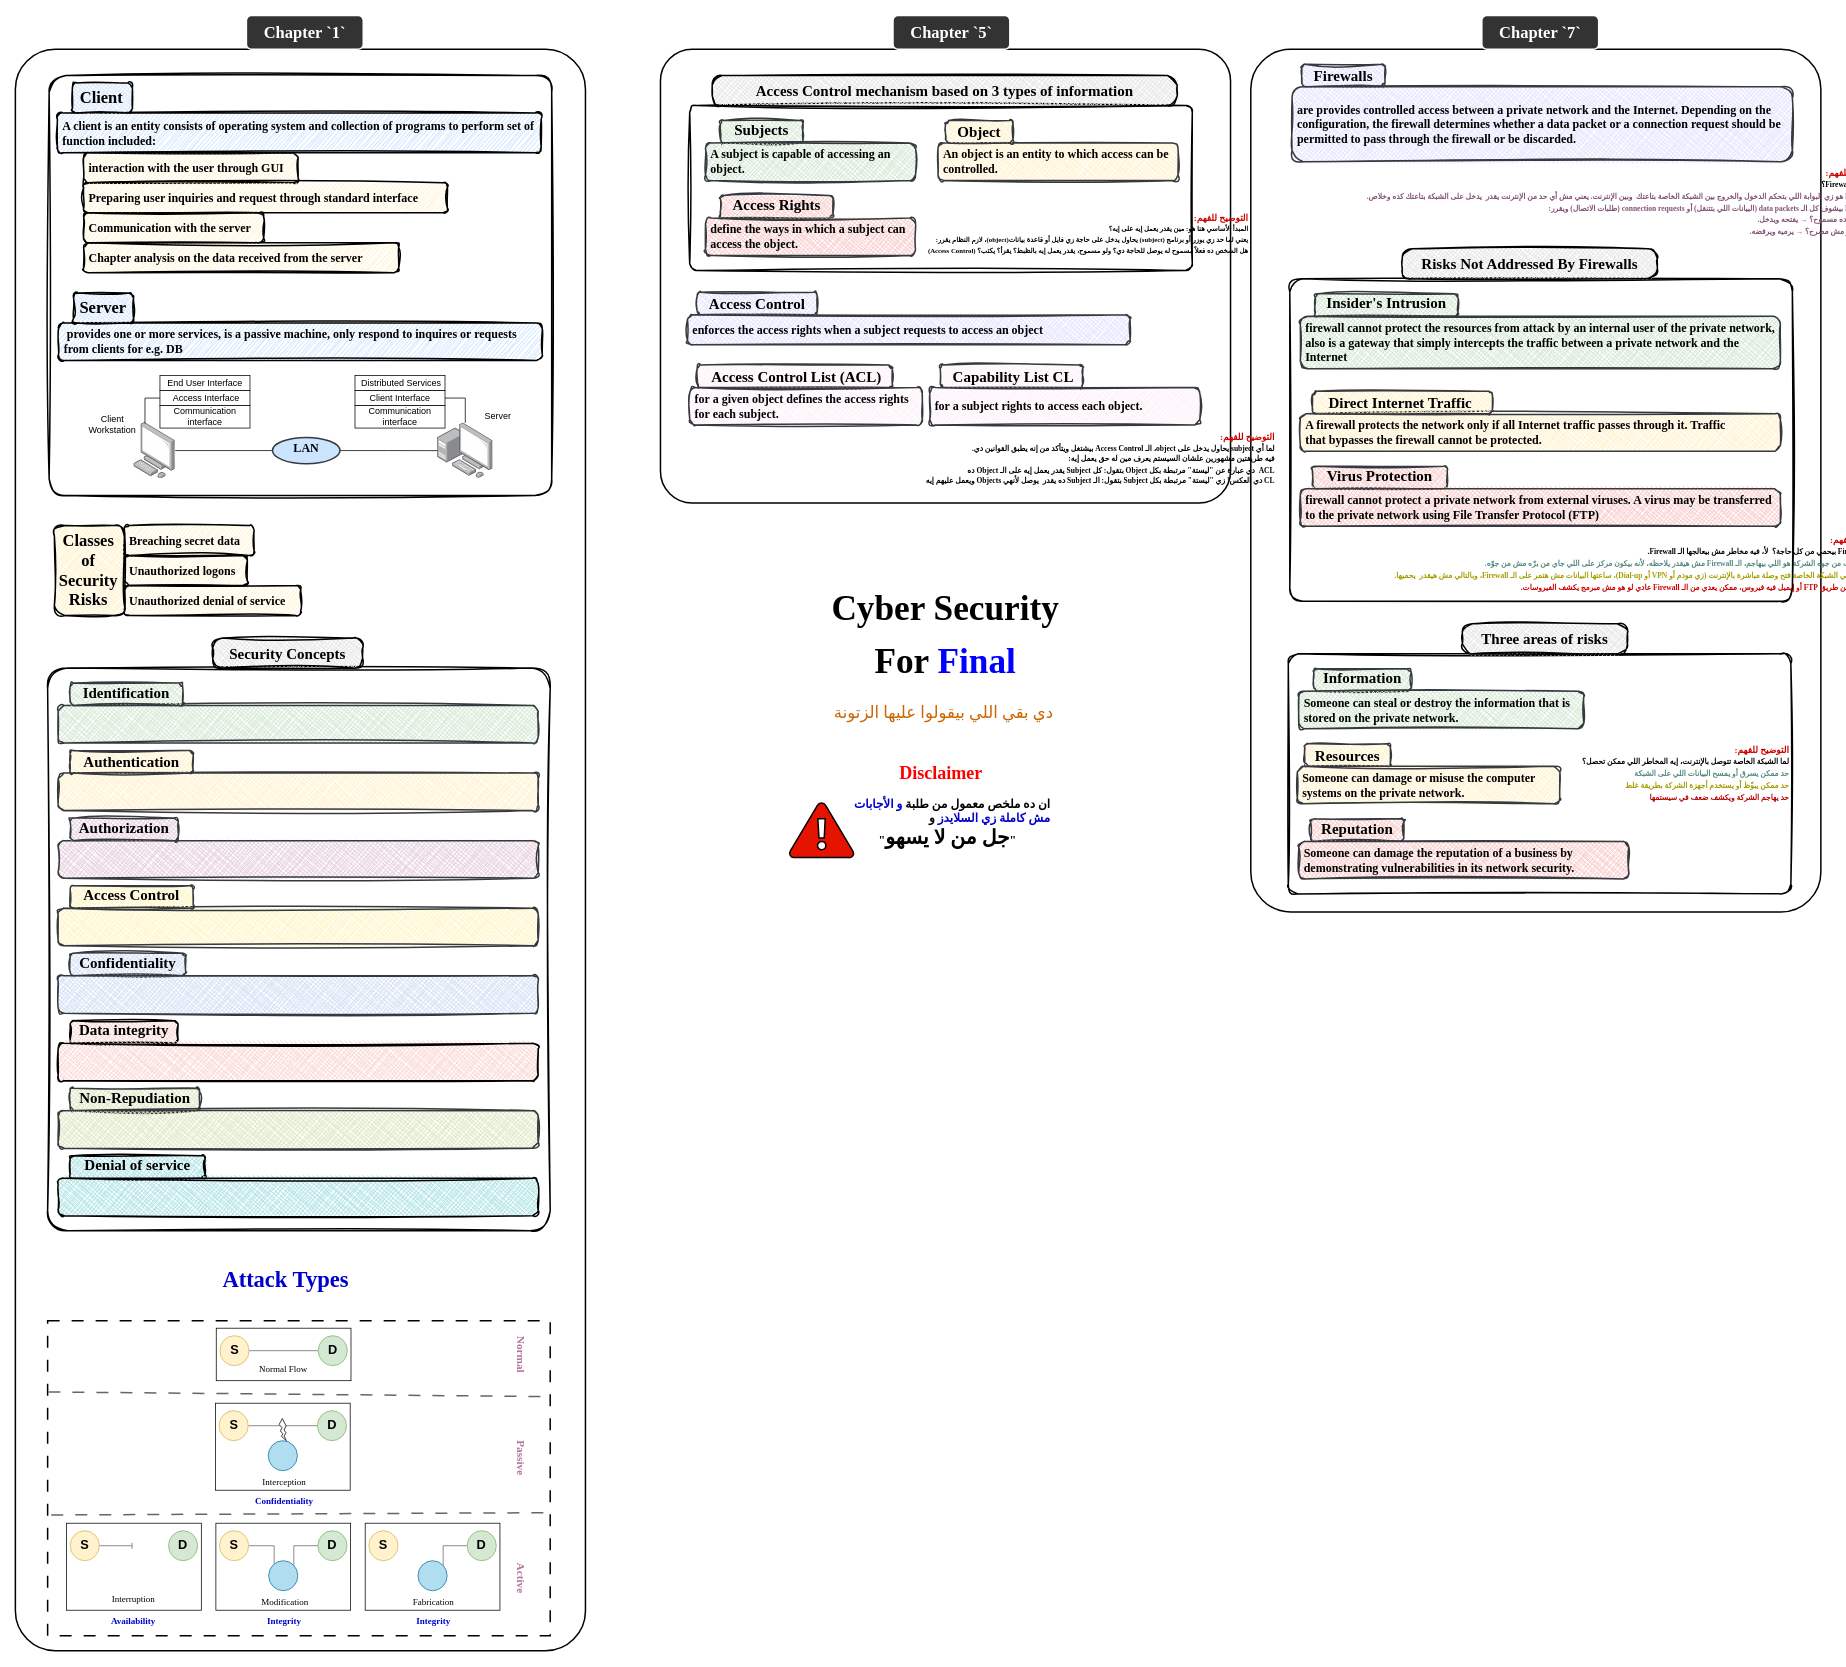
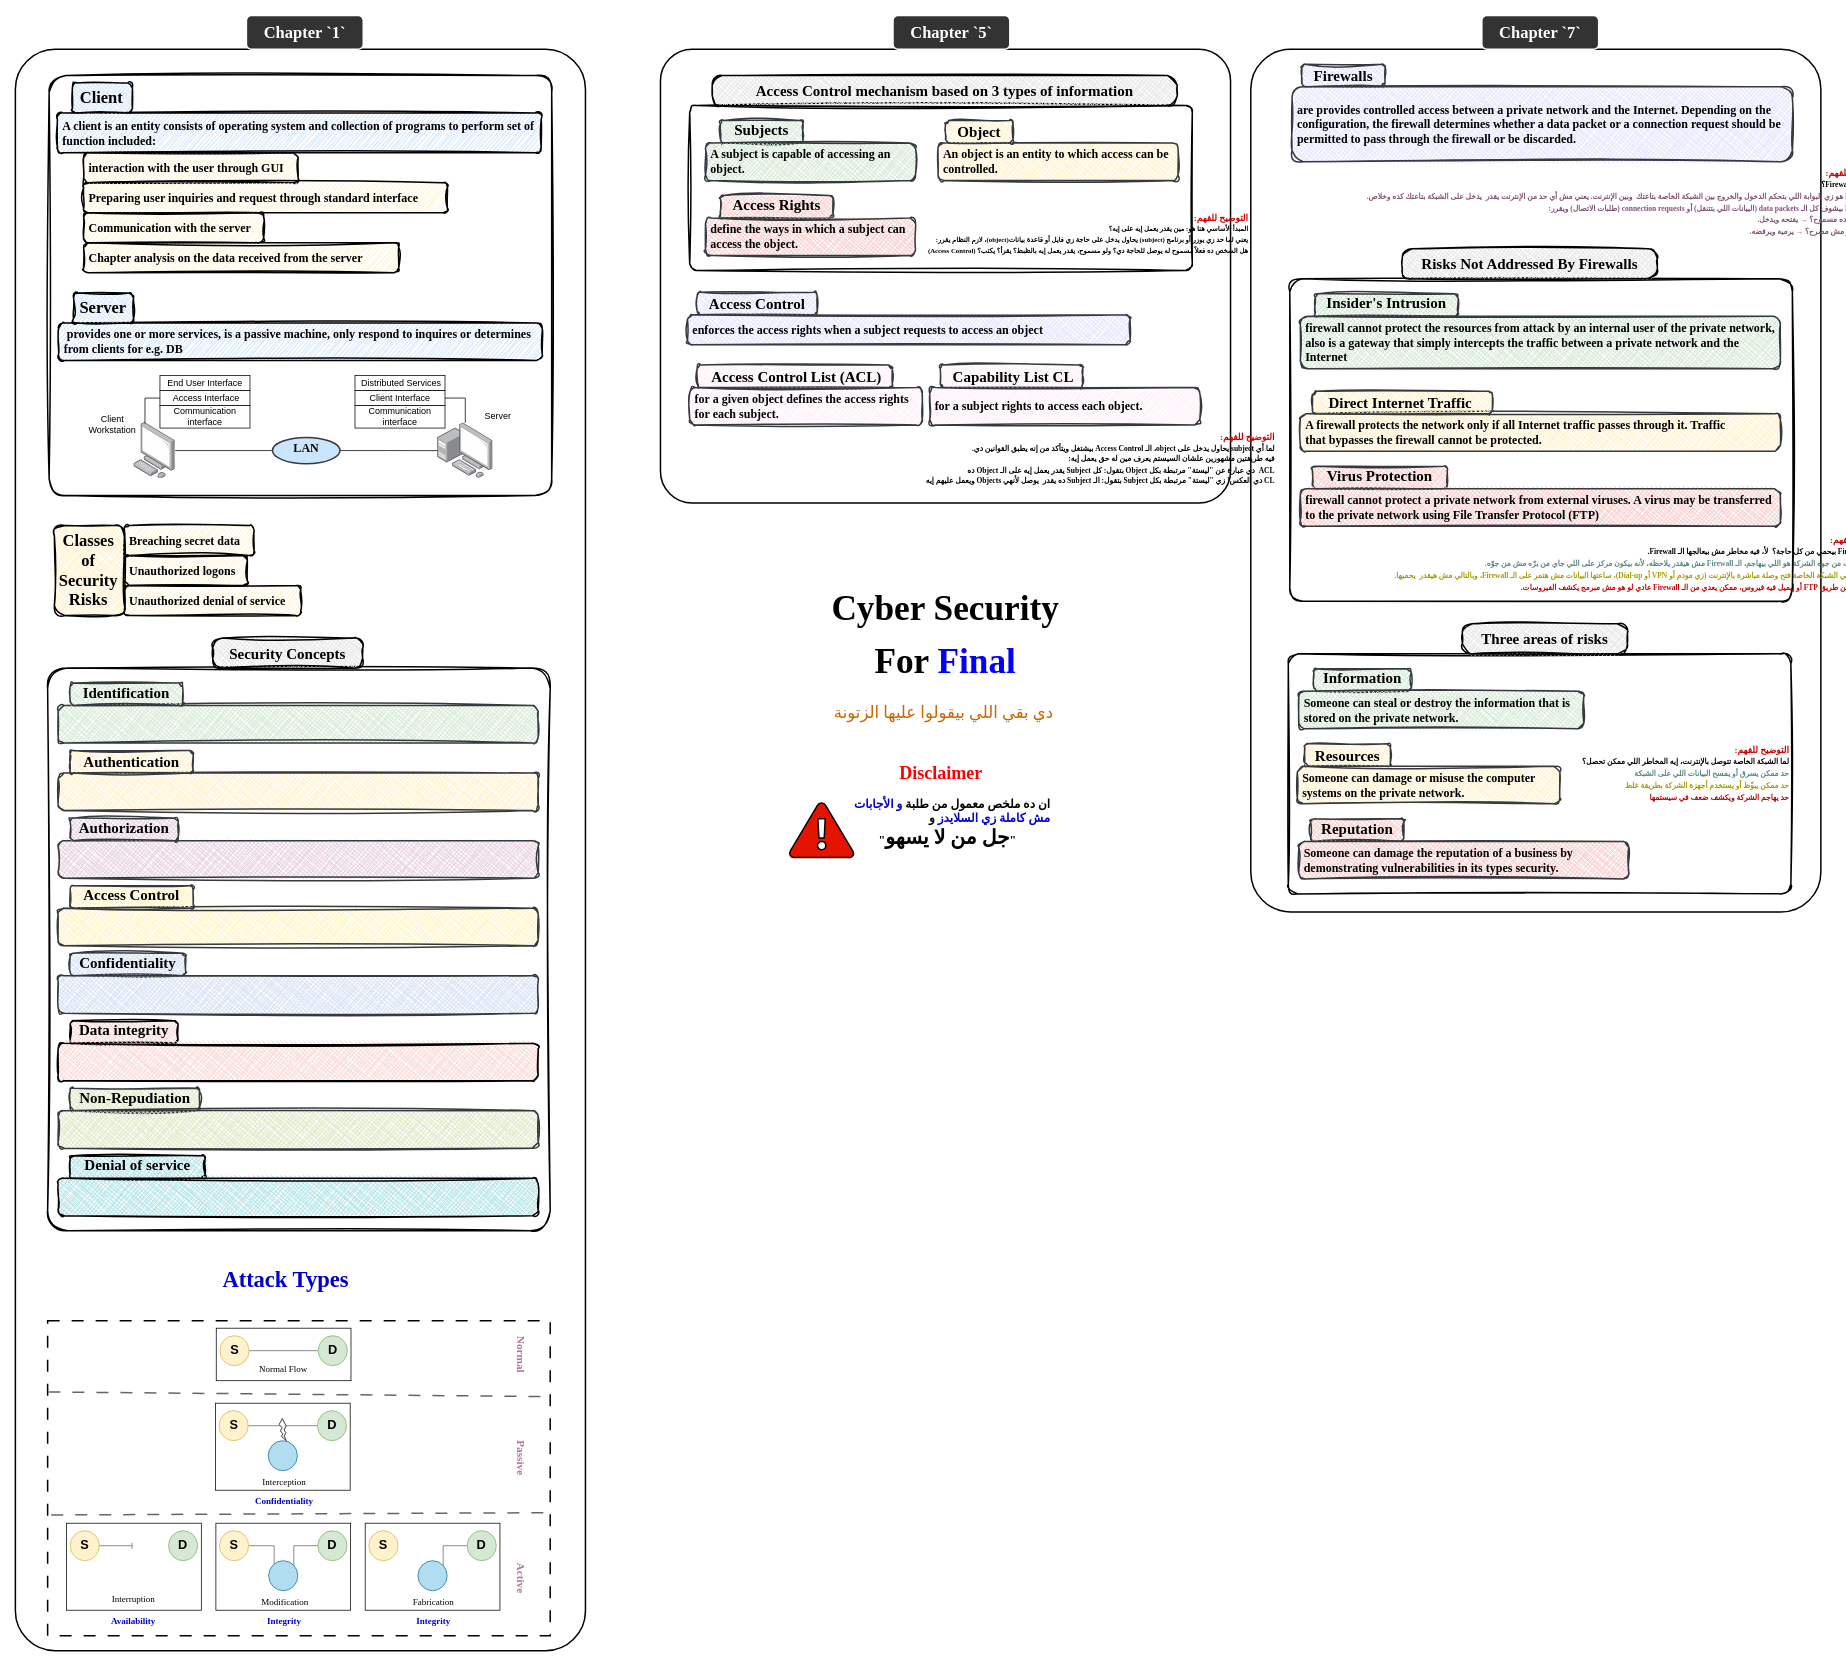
- <mxCell id="128" value="&amp;nbsp;provides one or more services, is a passive machine, only respond to inquires or requests from clients for e.g. DB" style="rounded=1;whiteSpace=wrap;html=1;hachureGap=4;fontFamily=Mina;strokeWidth=2;fillColor=#cce5ff;strokeColor=#000000;fontSize=16;fontStyle=1;labelBorderColor=none;textShadow=0;labelBackgroundColor=none;align=left;spacing=7;verticalAlign=middle;sketch=1;curveFitting=1;jiggle=2;" vertex="1" parent="1"><mxGeometry x="77.5" y="430" width="645" height="50" as="geometry" /></mxCell>
+ <mxCell id="128" value="&amp;nbsp;provides one or more services, is a passive machine, only respond to inquires or determines from clients for e.g. DB" style="rounded=1;whiteSpace=wrap;html=1;hachureGap=4;fontFamily=Mina;strokeWidth=2;fillColor=#cce5ff;strokeColor=#000000;fontSize=16;fontStyle=1;labelBorderColor=none;textShadow=0;labelBackgroundColor=none;align=left;spacing=7;verticalAlign=middle;sketch=1;curveFitting=1;jiggle=2;" vertex="1" parent="1"><mxGeometry x="77.5" y="430" width="645" height="50" as="geometry" /></mxCell>
- <mxCell id="26" value="Someone can damage the reputation of a business by demonstrating vulnerabilities in its network security." style="rounded=1;whiteSpace=wrap;html=1;sketch=1;hachureGap=4;jiggle=2;curveFitting=1;fontFamily=Mali;fontSource=https%3A%2F%2Ffonts.googleapis.com%2Fcss%3Ffamily%3DMali;strokeWidth=2;fillColor=#F8CECC;strokeColor=#36393d;fontSize=16;fontStyle=1;labelBorderColor=none;textShadow=0;labelBackgroundColor=none;align=left;spacing=7;verticalAlign=middle;fillStyle=cross-hatch;" vertex="1" parent="24"><mxGeometry y="30" width="440" height="50" as="geometry" /></mxCell>
+ <mxCell id="26" value="Someone can damage the reputation of a business by demonstrating vulnerabilities in its types security." style="rounded=1;whiteSpace=wrap;html=1;sketch=1;hachureGap=4;jiggle=2;curveFitting=1;fontFamily=Mali;fontSource=https%3A%2F%2Ffonts.googleapis.com%2Fcss%3Ffamily%3DMali;strokeWidth=2;fillColor=#F8CECC;strokeColor=#36393d;fontSize=16;fontStyle=1;labelBorderColor=none;textShadow=0;labelBackgroundColor=none;align=left;spacing=7;verticalAlign=middle;fillStyle=cross-hatch;" vertex="1" parent="24"><mxGeometry y="30" width="440" height="50" as="geometry" /></mxCell>
